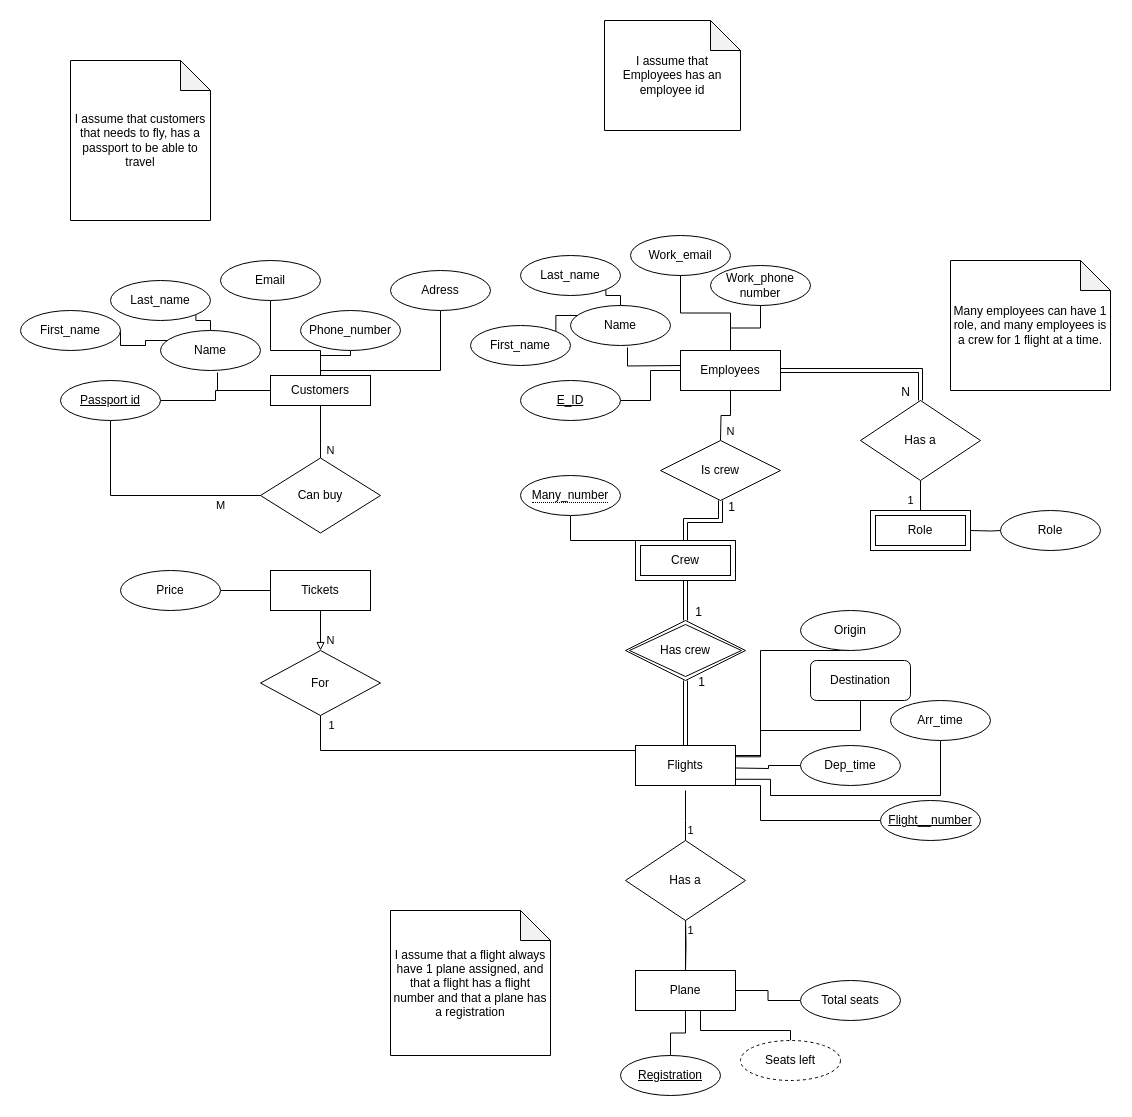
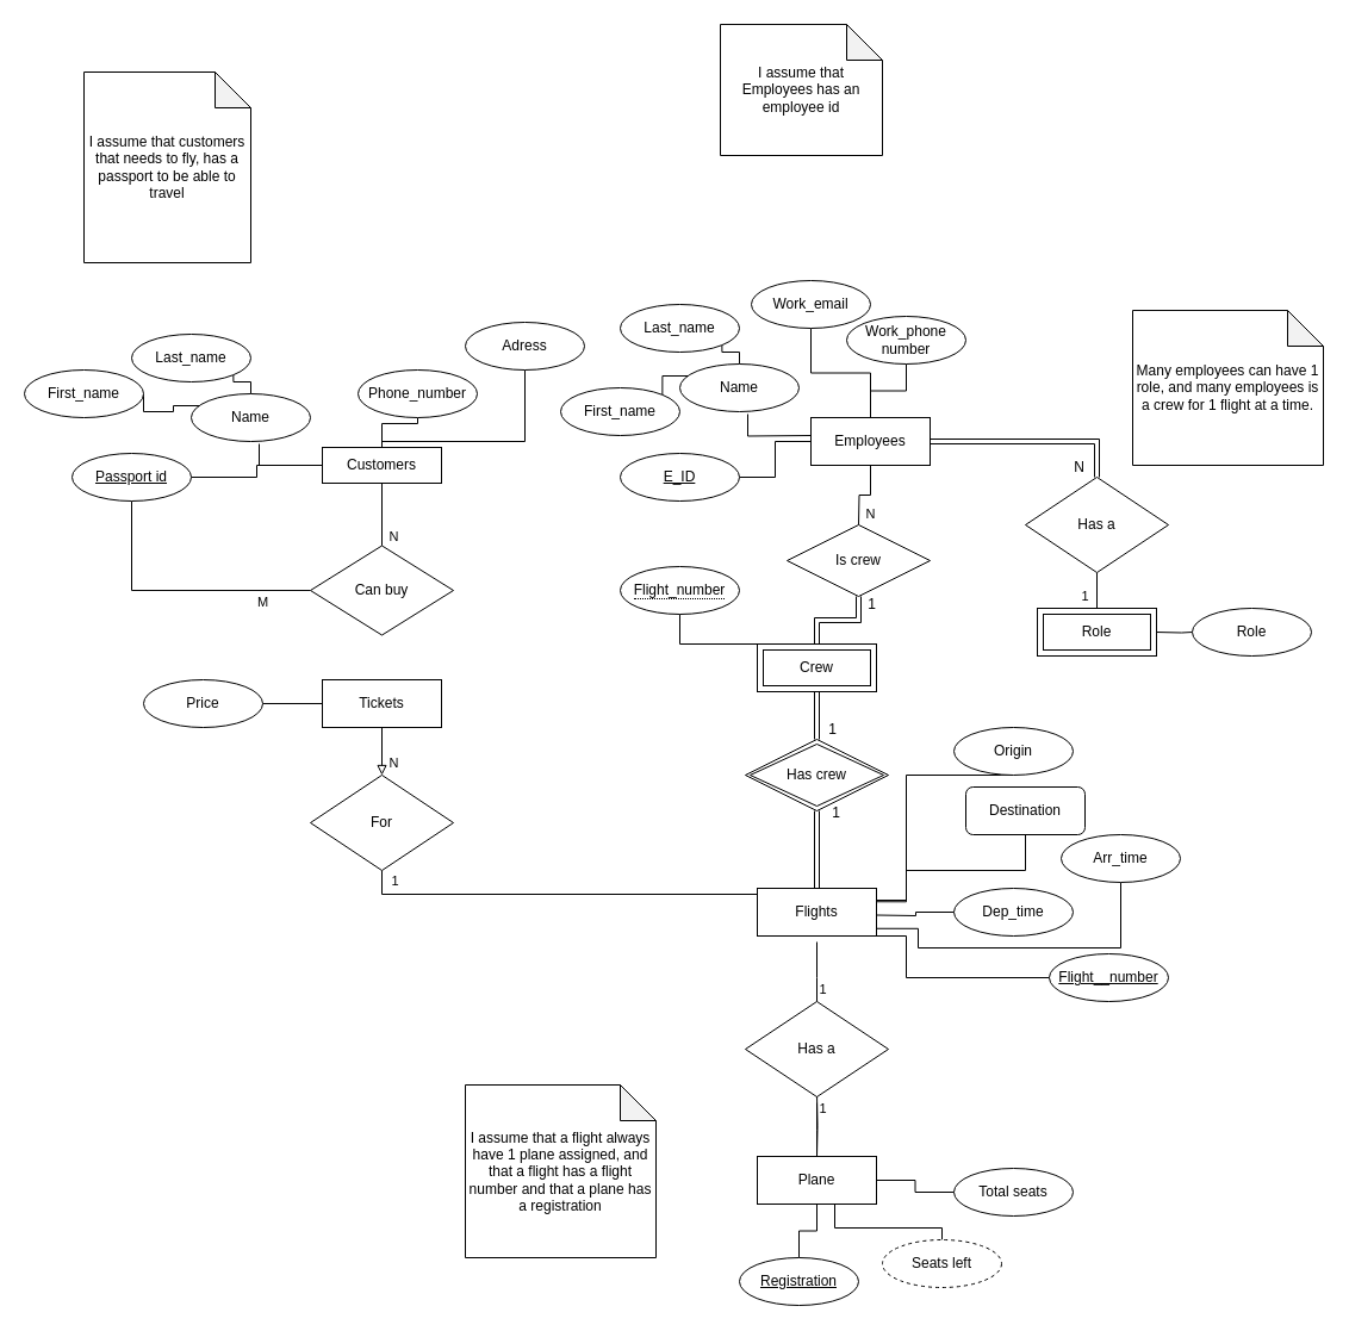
- <mxCell id="24" value="Email" style="ellipse;whiteSpace=wrap;html=1;align=center;" vertex="1" parent="1"><mxGeometry x="220" y="260" width="100" height="40" as="geometry" /></mxCell>
- <mxCell id="3" style="edgeStyle=orthogonalEdgeStyle;rounded=0;orthogonalLoop=1;jettySize=auto;html=1;entryX=0.5;entryY=1;entryDx=0;entryDy=0;endArrow=none;endFill=0;" edge="1" parent="1" source="7" target="24"><mxGeometry relative="1" as="geometry"><Array as="points"><mxPoint x="320" y="350" /><mxPoint x="270" y="350" /></Array></mxGeometry></mxCell>
- <mxCell id="76" value="&lt;span style=&quot;border-bottom: 1px dotted&quot;&gt;Many_number&lt;/span&gt;" style="ellipse;whiteSpace=wrap;html=1;align=center;" vertex="1" parent="1"><mxGeometry x="520" y="475" width="100" height="40" as="geometry" /></mxCell>
+ <mxCell id="76" value="&lt;span style=&quot;border-bottom: 1px dotted&quot;&gt;Flight_number&lt;/span&gt;" style="ellipse;whiteSpace=wrap;html=1;align=center;" vertex="1" parent="1"><mxGeometry x="520" y="475" width="100" height="40" as="geometry" /></mxCell>
- <mxCell id="57" value="For" style="shape=rhombus;perimeter=rhombusPerimeter;whiteSpace=wrap;html=1;align=center;" vertex="1" parent="1"><mxGeometry x="260" y="650" width="120" height="65" as="geometry" /></mxCell>
+ <mxCell id="57" value="For" style="shape=rhombus;perimeter=rhombusPerimeter;whiteSpace=wrap;html=1;align=center;" vertex="1" parent="1"><mxGeometry x="260" y="650" width="120" height="80" as="geometry" /></mxCell>
